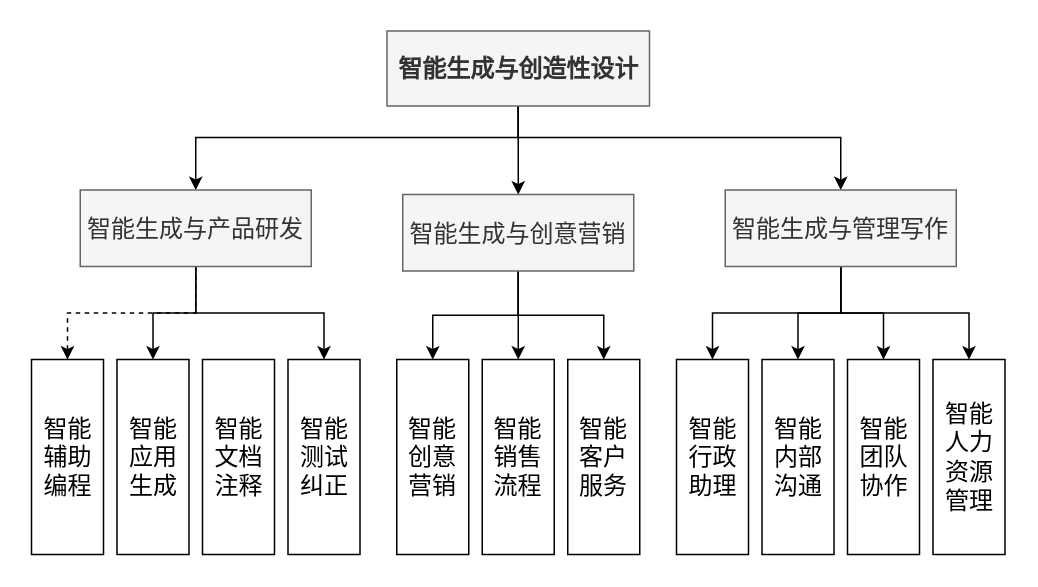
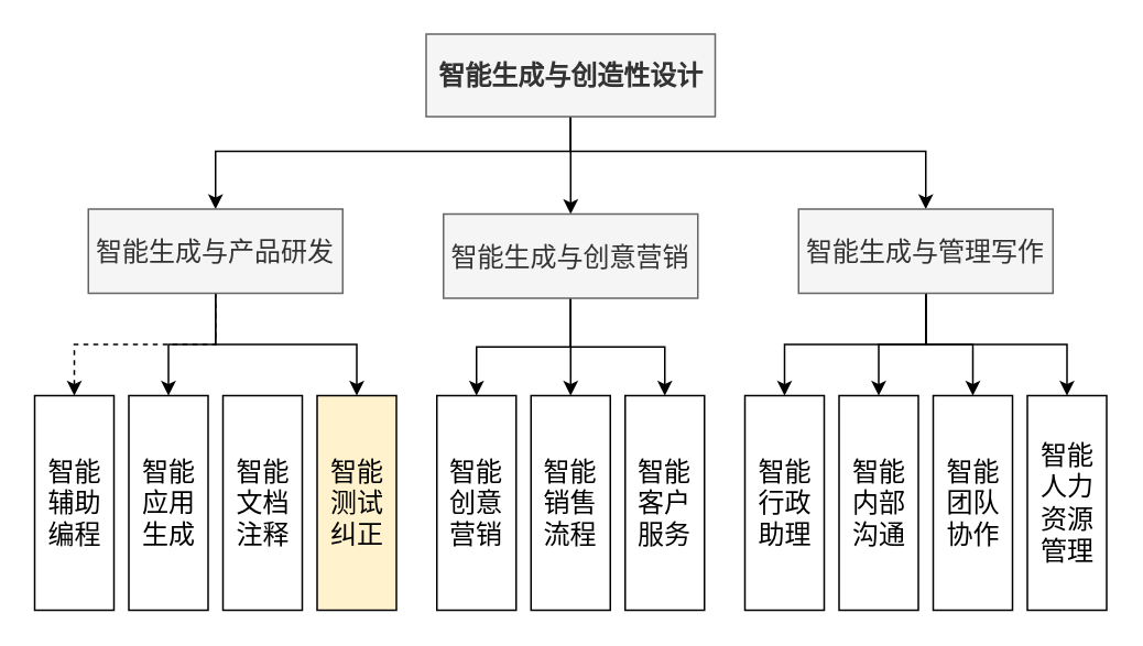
- <mxCell id="22" value="智能测试纠正" style="rounded=0;whiteSpace=wrap;html=1;fontFamily=仿宋;fontSize=16;" parent="1" vertex="1"><mxGeometry x="191.5" y="239" width="48" height="130" as="geometry" /></mxCell>
+ <mxCell id="22" value="智能测试纠正" style="rounded=0;whiteSpace=wrap;html=1;fontFamily=仿宋;fontSize=16;fillColor=#fff2cc;" parent="1" vertex="1"><mxGeometry x="191.5" y="239" width="48" height="130" as="geometry" /></mxCell>
